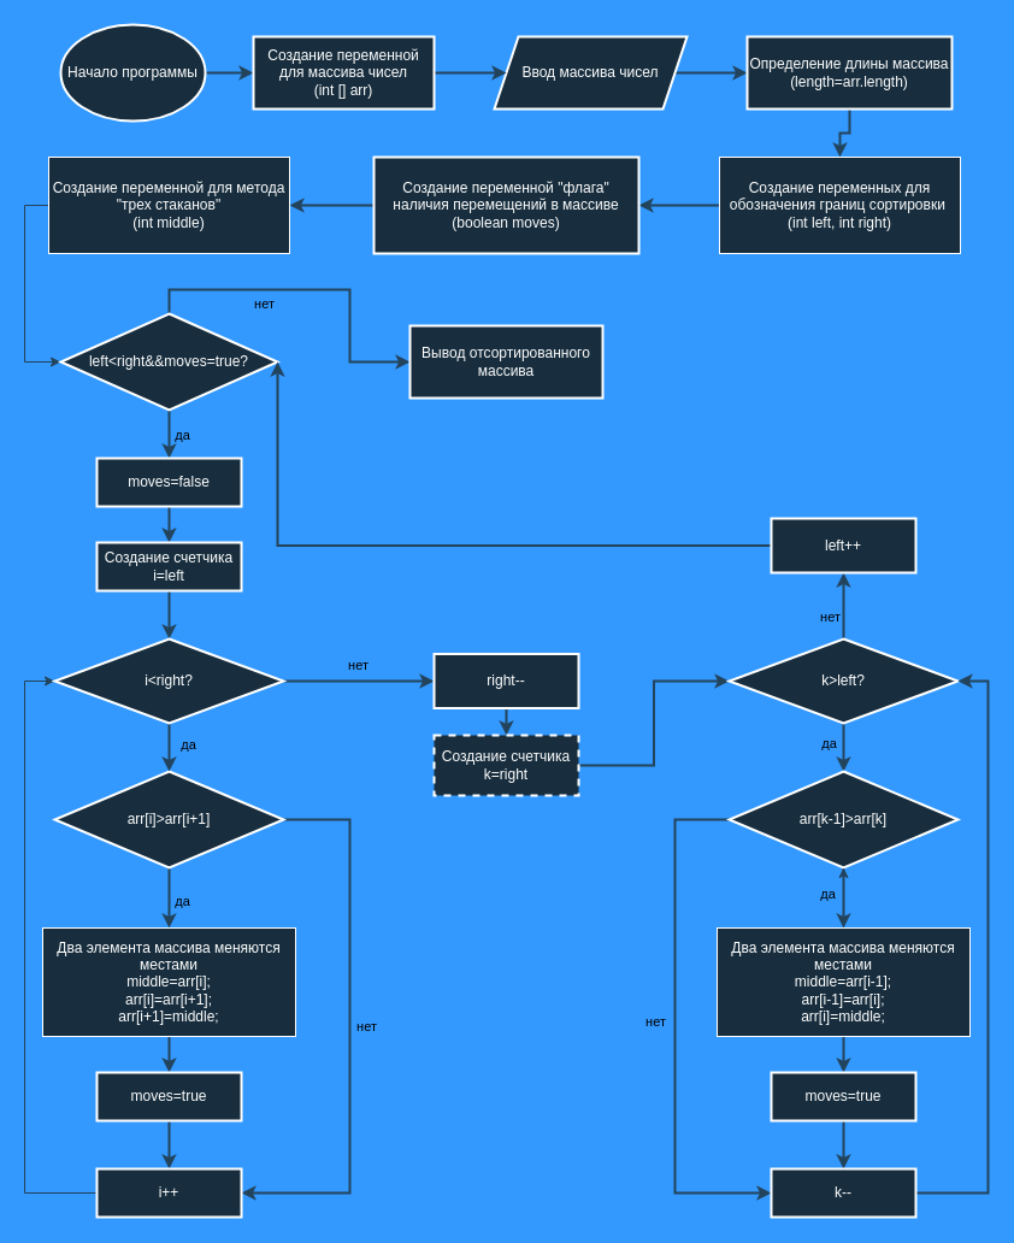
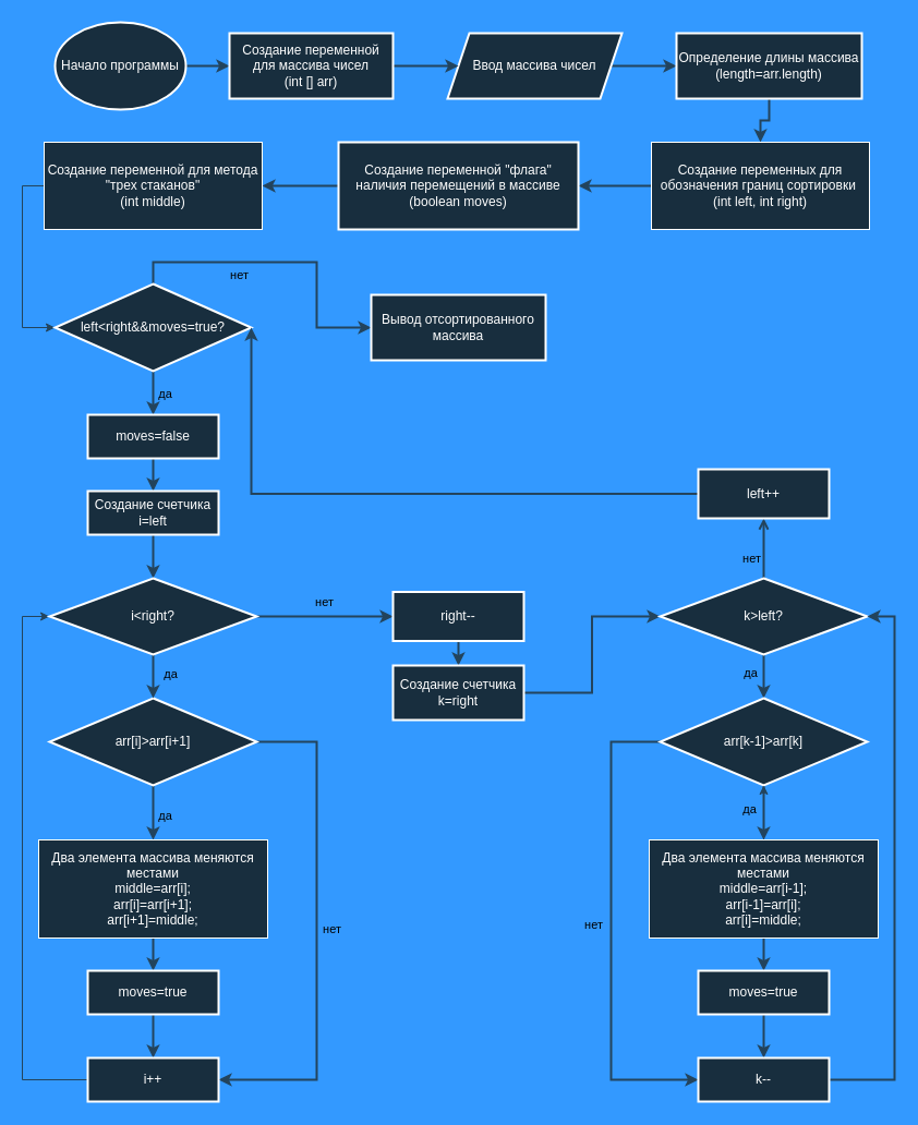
- <mxCell id="40" value="нет" style="edgeStyle=orthogonalEdgeStyle;rounded=0;orthogonalLoop=1;jettySize=auto;html=1;labelBackgroundColor=none;strokeColor=#23445D;fontColor=default;strokeWidth=2;" edge="1" parent="1" source="41" target="53"><mxGeometry x="-0.345" y="11" relative="1" as="geometry"><mxPoint as="offset" /></mxGeometry></mxCell>
+ <mxCell id="40" value="нет" style="edgeStyle=orthogonalEdgeStyle;rounded=0;orthogonalLoop=1;jettySize=auto;html=1;labelBackgroundColor=none;strokeColor=#23445D;fontColor=default;strokeWidth=2;endArrow=open;" edge="1" parent="1" source="41" target="53"><mxGeometry x="-0.345" y="11" relative="1" as="geometry"><mxPoint as="offset" /></mxGeometry></mxCell>
- <mxCell id="38" value="Создание счетчика k=right" style="rounded=0;whiteSpace=wrap;html=1;labelBackgroundColor=none;fillColor=#182E3E;strokeColor=#FFFFFF;fontColor=#FFFFFF;strokeWidth=2;dashed=1;" vertex="1" parent="1"><mxGeometry x="360" y="610" width="120" height="50" as="geometry" /></mxCell>
+ <mxCell id="38" value="Создание счетчика k=right" style="rounded=0;whiteSpace=wrap;html=1;labelBackgroundColor=none;fillColor=#182E3E;strokeColor=#FFFFFF;fontColor=#FFFFFF;strokeWidth=2;" vertex="1" parent="1"><mxGeometry x="360" y="610" width="120" height="50" as="geometry" /></mxCell>
